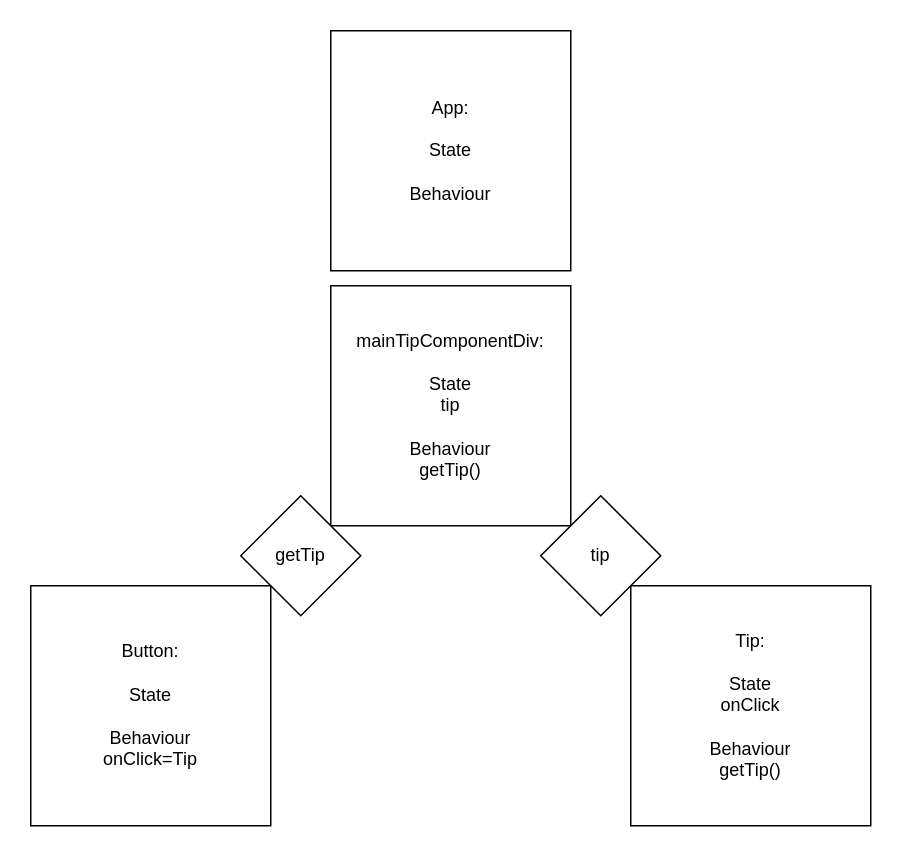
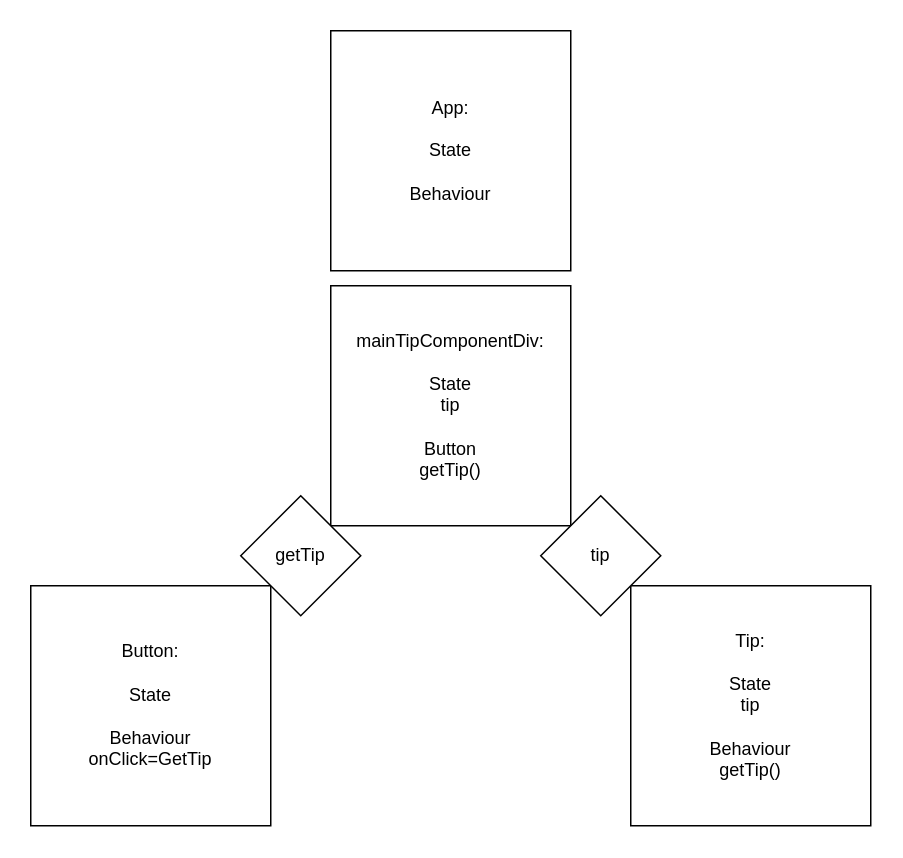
- <mxCell id="3" value="mainTipComponentDiv:&lt;br&gt;&lt;br&gt;State&lt;br&gt;tip&lt;br&gt;&lt;br&gt;Behaviour&lt;br&gt;getTip()" style="rounded=0;whiteSpace=wrap;html=1;" vertex="1" parent="1"><mxGeometry x="220" y="190" width="160" height="160" as="geometry" /></mxCell>
+ <mxCell id="3" value="mainTipComponentDiv:&lt;br&gt;&lt;br&gt;State&lt;br&gt;tip&lt;br&gt;&lt;br&gt;Button&lt;br&gt;getTip()" style="rounded=0;whiteSpace=wrap;html=1;" vertex="1" parent="1"><mxGeometry x="220" y="190" width="160" height="160" as="geometry" /></mxCell>
- <mxCell id="4" value="Button:&lt;br&gt;&lt;br&gt;State&lt;br&gt;&lt;br&gt;Behaviour&lt;br&gt;onClick=Tip" style="rounded=0;whiteSpace=wrap;html=1;" vertex="1" parent="1"><mxGeometry x="20" y="390" width="160" height="160" as="geometry" /></mxCell>
+ <mxCell id="4" value="Button:&lt;br&gt;&lt;br&gt;State&lt;br&gt;&lt;br&gt;Behaviour&lt;br&gt;onClick=GetTip" style="rounded=0;whiteSpace=wrap;html=1;" vertex="1" parent="1"><mxGeometry x="20" y="390" width="160" height="160" as="geometry" /></mxCell>
- <mxCell id="5" value="Tip:&lt;br&gt;&lt;br&gt;State&lt;br&gt;onClick&lt;br&gt;&lt;br&gt;Behaviour&lt;br&gt;getTip()" style="rounded=0;whiteSpace=wrap;html=1;" vertex="1" parent="1"><mxGeometry x="420" y="390" width="160" height="160" as="geometry" /></mxCell>
+ <mxCell id="5" value="Tip:&lt;br&gt;&lt;br&gt;State&lt;br&gt;tip&lt;br&gt;&lt;br&gt;Behaviour&lt;br&gt;getTip()" style="rounded=0;whiteSpace=wrap;html=1;" vertex="1" parent="1"><mxGeometry x="420" y="390" width="160" height="160" as="geometry" /></mxCell>
